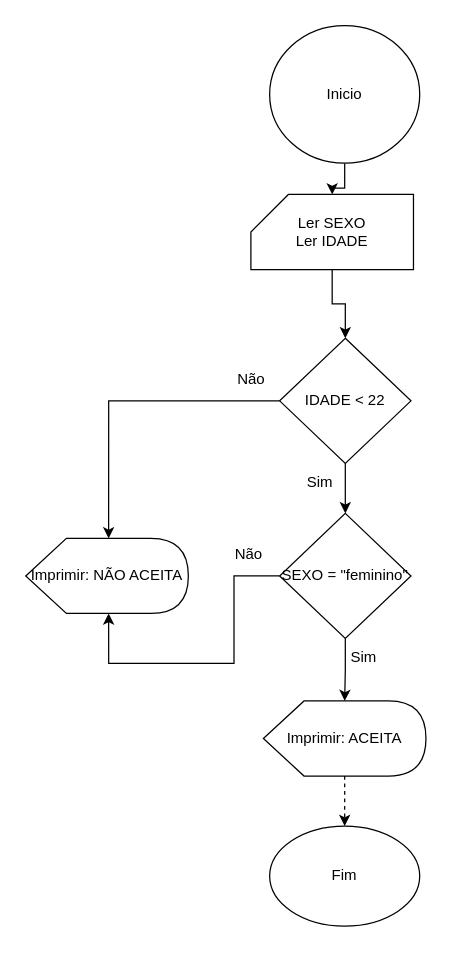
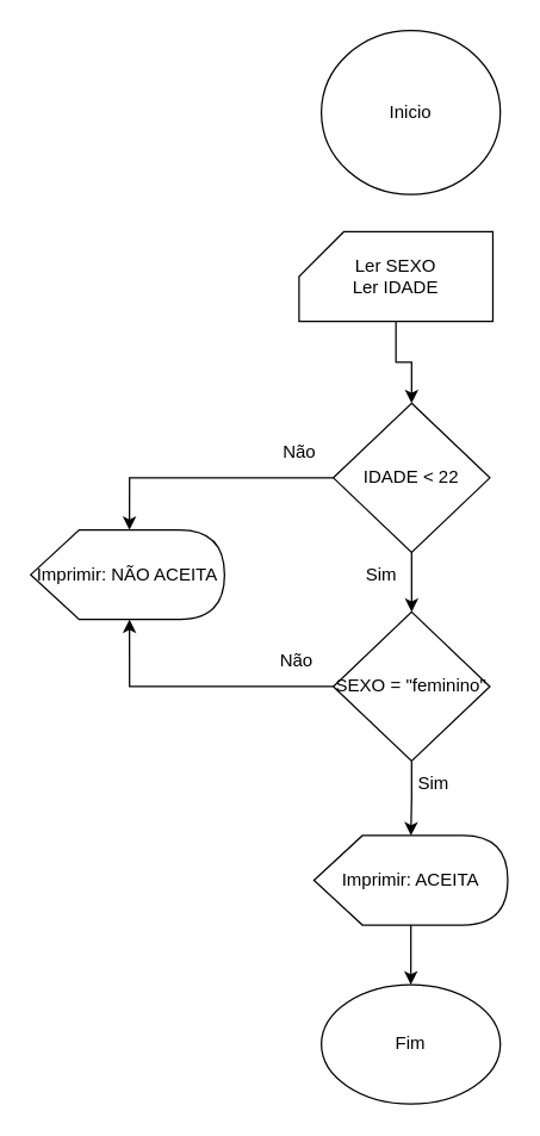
- <mxCell id="2" value="" style="edgeStyle=orthogonalEdgeStyle;rounded=0;orthogonalLoop=1;jettySize=auto;html=1;" edge="1" parent="1" source="3" target="5"><mxGeometry relative="1" as="geometry" /></mxCell>
- <mxCell id="8" value="Imprimir: NÃO ACEITA" style="shape=display;whiteSpace=wrap;html=1;" vertex="1" parent="1"><mxGeometry x="20" y="430" width="130" height="60" as="geometry" /></mxCell>
+ <mxCell id="8" value="Imprimir: NÃO ACEITA" style="shape=display;whiteSpace=wrap;html=1;" vertex="1" parent="1"><mxGeometry x="20" y="355" width="130" height="60" as="geometry" /></mxCell>
- <mxCell id="16" value="" style="edgeStyle=orthogonalEdgeStyle;rounded=0;orthogonalLoop=1;jettySize=auto;html=1;dashed=1;" edge="1" parent="1" source="17" target="18"><mxGeometry relative="1" as="geometry" /></mxCell>
+ <mxCell id="16" value="" style="edgeStyle=orthogonalEdgeStyle;rounded=0;orthogonalLoop=1;jettySize=auto;html=1;" edge="1" parent="1" source="17" target="18"><mxGeometry relative="1" as="geometry" /></mxCell>
